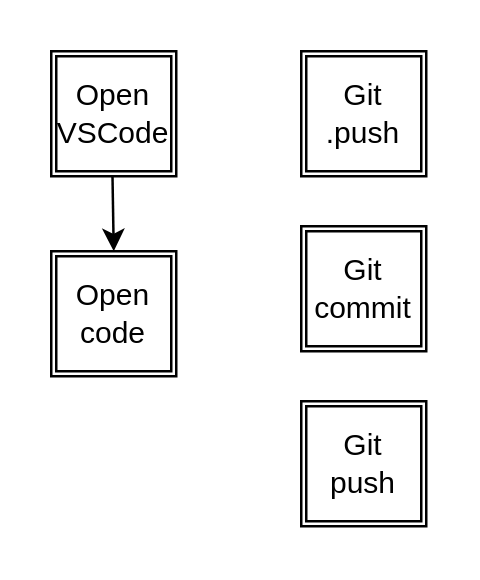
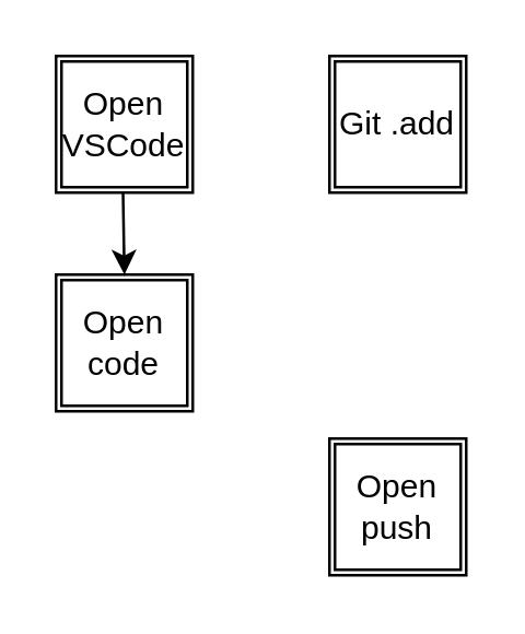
- <mxCell id="5" value="Git .push" style="shape=ext;double=1;whiteSpace=wrap;html=1;aspect=fixed;" vertex="1" parent="1"><mxGeometry x="120" y="20" width="50" height="50" as="geometry" /></mxCell>
+ <mxCell id="5" value="Git .add" style="shape=ext;double=1;whiteSpace=wrap;html=1;aspect=fixed;" vertex="1" parent="1"><mxGeometry x="120" y="20" width="50" height="50" as="geometry" /></mxCell>
- <mxCell id="6" value="Git commit" style="shape=ext;double=1;whiteSpace=wrap;html=1;aspect=fixed;" vertex="1" parent="1"><mxGeometry x="120" y="90" width="50" height="50" as="geometry" /></mxCell>
- <mxCell id="7" value="Git push" style="shape=ext;double=1;whiteSpace=wrap;html=1;aspect=fixed;" vertex="1" parent="1"><mxGeometry x="120" y="160" width="50" height="50" as="geometry" /></mxCell>
+ <mxCell id="7" value="Open push" style="shape=ext;double=1;whiteSpace=wrap;html=1;aspect=fixed;" vertex="1" parent="1"><mxGeometry x="120" y="160" width="50" height="50" as="geometry" /></mxCell>
